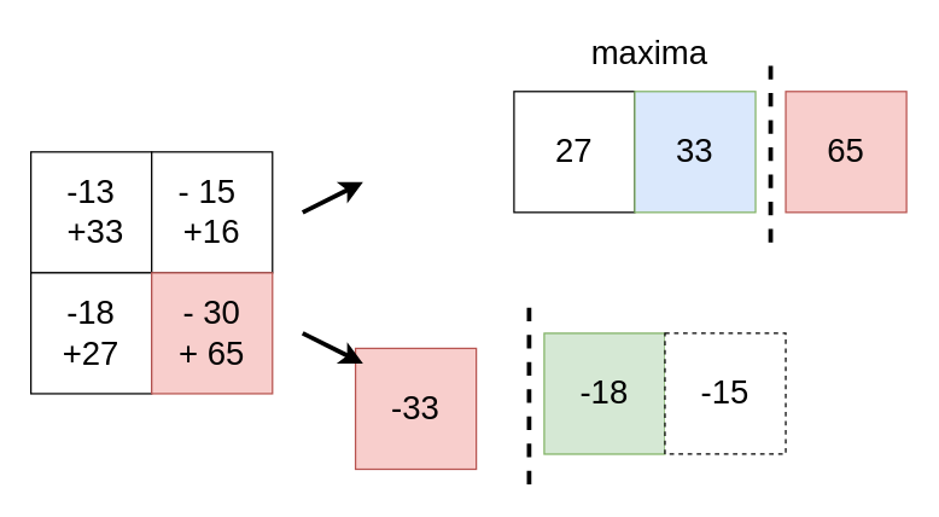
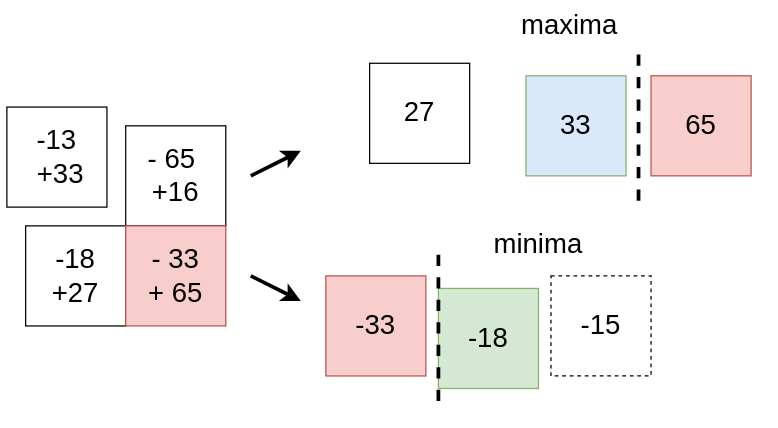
- <mxCell id="16" value="maxima" style="text;html=1;strokeColor=none;fillColor=none;align=center;verticalAlign=middle;whiteSpace=wrap;rounded=0;fontSize=22;" vertex="1" parent="1"><mxGeometry x="400" y="20" width="60" height="30" as="geometry" /></mxCell>
+ <mxCell id="16" value="maxima" style="text;html=1;strokeColor=none;fillColor=none;align=center;verticalAlign=middle;whiteSpace=wrap;rounded=0;fontSize=22;" vertex="1" parent="1"><mxGeometry x="425" y="5" width="60" height="30" as="geometry" /></mxCell>
- <mxCell id="6" value="&lt;font style=&quot;font-size: 22px;&quot;&gt;27&lt;/font&gt;" style="rounded=0;whiteSpace=wrap;html=1;" vertex="1" parent="1"><mxGeometry x="340" y="60" width="80" height="80" as="geometry" /></mxCell>
+ <mxCell id="6" value="&lt;font style=&quot;font-size: 22px;&quot;&gt;27&lt;/font&gt;" style="rounded=0;whiteSpace=wrap;html=1;" vertex="1" parent="1"><mxGeometry x="295" y="50" width="80" height="80" as="geometry" /></mxCell>
- <mxCell id="2" value="&lt;font style=&quot;font-size: 22px;&quot;&gt;-13&lt;br&gt;&amp;nbsp;+33&lt;/font&gt;" style="rounded=0;whiteSpace=wrap;html=1;" vertex="1" parent="1"><mxGeometry x="20" y="100" width="80" height="80" as="geometry" /></mxCell>
+ <mxCell id="2" value="&lt;font style=&quot;font-size: 22px;&quot;&gt;-13&lt;br&gt;&amp;nbsp;+33&lt;/font&gt;" style="rounded=0;whiteSpace=wrap;html=1;" vertex="1" parent="1"><mxGeometry x="5" y="85" width="80" height="80" as="geometry" /></mxCell>
- <mxCell id="3" value="&lt;font style=&quot;font-size: 22px;&quot;&gt;- 15&amp;nbsp; +16&lt;/font&gt;" style="rounded=0;whiteSpace=wrap;html=1;" vertex="1" parent="1"><mxGeometry x="100" y="100" width="80" height="80" as="geometry" /></mxCell>
+ <mxCell id="3" value="&lt;font style=&quot;font-size: 22px;&quot;&gt;- 65&amp;nbsp; +16&lt;/font&gt;" style="rounded=0;whiteSpace=wrap;html=1;" vertex="1" parent="1"><mxGeometry x="100" y="100" width="80" height="80" as="geometry" /></mxCell>
+ <mxCell id="17" value="minima" style="text;html=1;strokeColor=none;fillColor=none;align=center;verticalAlign=middle;whiteSpace=wrap;rounded=0;fontSize=22;" vertex="1" parent="1"><mxGeometry x="400" y="180" width="60" height="30" as="geometry" /></mxCell>
- <mxCell id="5" value="&lt;font style=&quot;font-size: 22px;&quot;&gt;- 30 &lt;br&gt;+ 65&lt;/font&gt;" style="rounded=0;whiteSpace=wrap;html=1;fillColor=#f8cecc;strokeColor=#b85450;" vertex="1" parent="1"><mxGeometry x="100" y="180" width="80" height="80" as="geometry" /></mxCell>
+ <mxCell id="5" value="&lt;font style=&quot;font-size: 22px;&quot;&gt;- 33 &lt;br&gt;+ 65&lt;/font&gt;" style="rounded=0;whiteSpace=wrap;html=1;fillColor=#f8cecc;strokeColor=#b85450;" vertex="1" parent="1"><mxGeometry x="100" y="180" width="80" height="80" as="geometry" /></mxCell>
- <mxCell id="10" value="&lt;font style=&quot;font-size: 22px;&quot;&gt;-18&lt;/font&gt;" style="rounded=0;whiteSpace=wrap;html=1;fillColor=#d5e8d4;strokeColor=#82b366;" vertex="1" parent="1"><mxGeometry x="360" y="220" width="80" height="80" as="geometry" /></mxCell>
+ <mxCell id="10" value="&lt;font style=&quot;font-size: 22px;&quot;&gt;-18&lt;/font&gt;" style="rounded=0;whiteSpace=wrap;html=1;fillColor=#d5e8d4;strokeColor=#82b366;" vertex="1" parent="1"><mxGeometry x="350" y="230" width="80" height="80" as="geometry" /></mxCell>
- <mxCell id="9" value="&lt;font style=&quot;font-size: 22px;&quot;&gt;-33&lt;/font&gt;" style="rounded=0;whiteSpace=wrap;html=1;fillColor=#f8cecc;strokeColor=#b85450;" vertex="1" parent="1"><mxGeometry x="235" y="230" width="80" height="80" as="geometry" /></mxCell>
+ <mxCell id="9" value="&lt;font style=&quot;font-size: 22px;&quot;&gt;-33&lt;/font&gt;" style="rounded=0;whiteSpace=wrap;html=1;fillColor=#f8cecc;strokeColor=#b85450;" vertex="1" parent="1"><mxGeometry x="260" y="220" width="80" height="80" as="geometry" /></mxCell>
